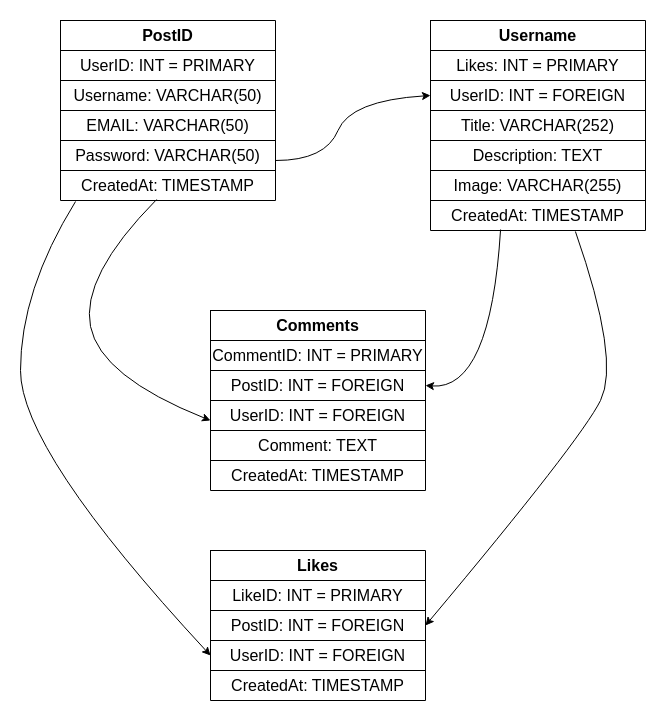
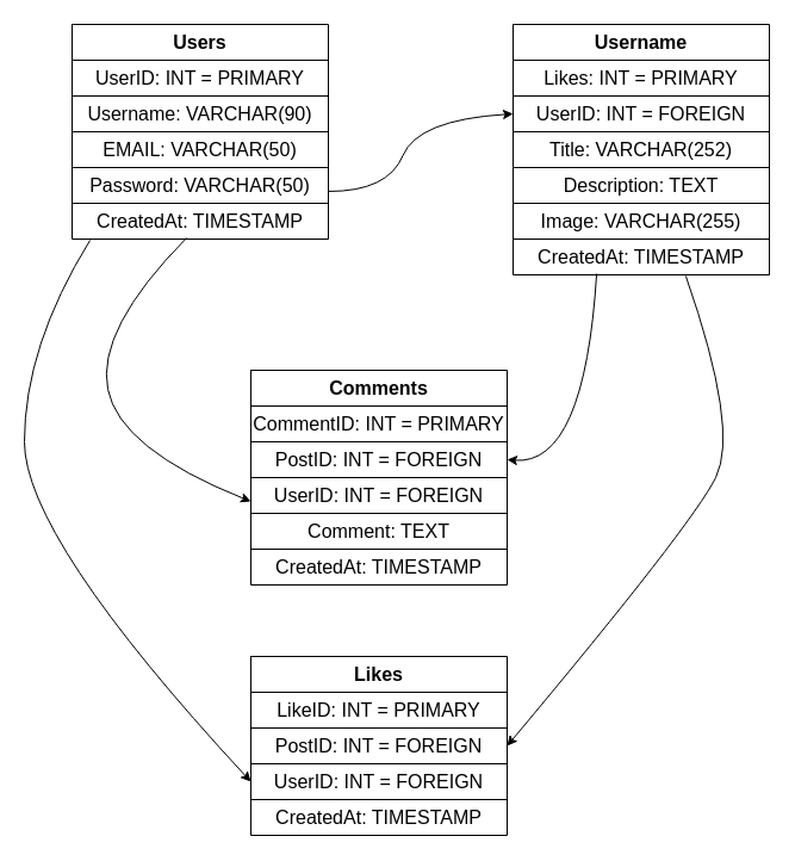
- <mxCell id="4" value="&lt;b&gt;PostID&lt;/b&gt;" style="shape=partialRectangle;html=1;whiteSpace=wrap;connectable=0;strokeColor=inherit;overflow=hidden;fillColor=none;top=0;left=0;bottom=0;right=0;pointerEvents=1;fontSize=16;labelPosition=center;verticalLabelPosition=middle;align=center;verticalAlign=middle;" vertex="1" parent="3"><mxGeometry width="215" height="30" as="geometry"><mxRectangle width="215" height="30" as="alternateBounds" /></mxGeometry></mxCell>
+ <mxCell id="4" value="&lt;b&gt;Users&lt;/b&gt;" style="shape=partialRectangle;html=1;whiteSpace=wrap;connectable=0;strokeColor=inherit;overflow=hidden;fillColor=none;top=0;left=0;bottom=0;right=0;pointerEvents=1;fontSize=16;labelPosition=center;verticalLabelPosition=middle;align=center;verticalAlign=middle;" vertex="1" parent="3"><mxGeometry width="215" height="30" as="geometry"><mxRectangle width="215" height="30" as="alternateBounds" /></mxGeometry></mxCell>
- <mxCell id="8" value="Username: VARCHAR(50)" style="shape=partialRectangle;html=1;whiteSpace=wrap;connectable=0;strokeColor=inherit;overflow=hidden;fillColor=none;top=0;left=0;bottom=0;right=0;pointerEvents=1;fontSize=16;labelPosition=center;verticalLabelPosition=middle;align=center;verticalAlign=middle;" vertex="1" parent="7"><mxGeometry width="215" height="30" as="geometry"><mxRectangle width="215" height="30" as="alternateBounds" /></mxGeometry></mxCell>
+ <mxCell id="8" value="Username: VARCHAR(90)" style="shape=partialRectangle;html=1;whiteSpace=wrap;connectable=0;strokeColor=inherit;overflow=hidden;fillColor=none;top=0;left=0;bottom=0;right=0;pointerEvents=1;fontSize=16;labelPosition=center;verticalLabelPosition=middle;align=center;verticalAlign=middle;" vertex="1" parent="7"><mxGeometry width="215" height="30" as="geometry"><mxRectangle width="215" height="30" as="alternateBounds" /></mxGeometry></mxCell>
